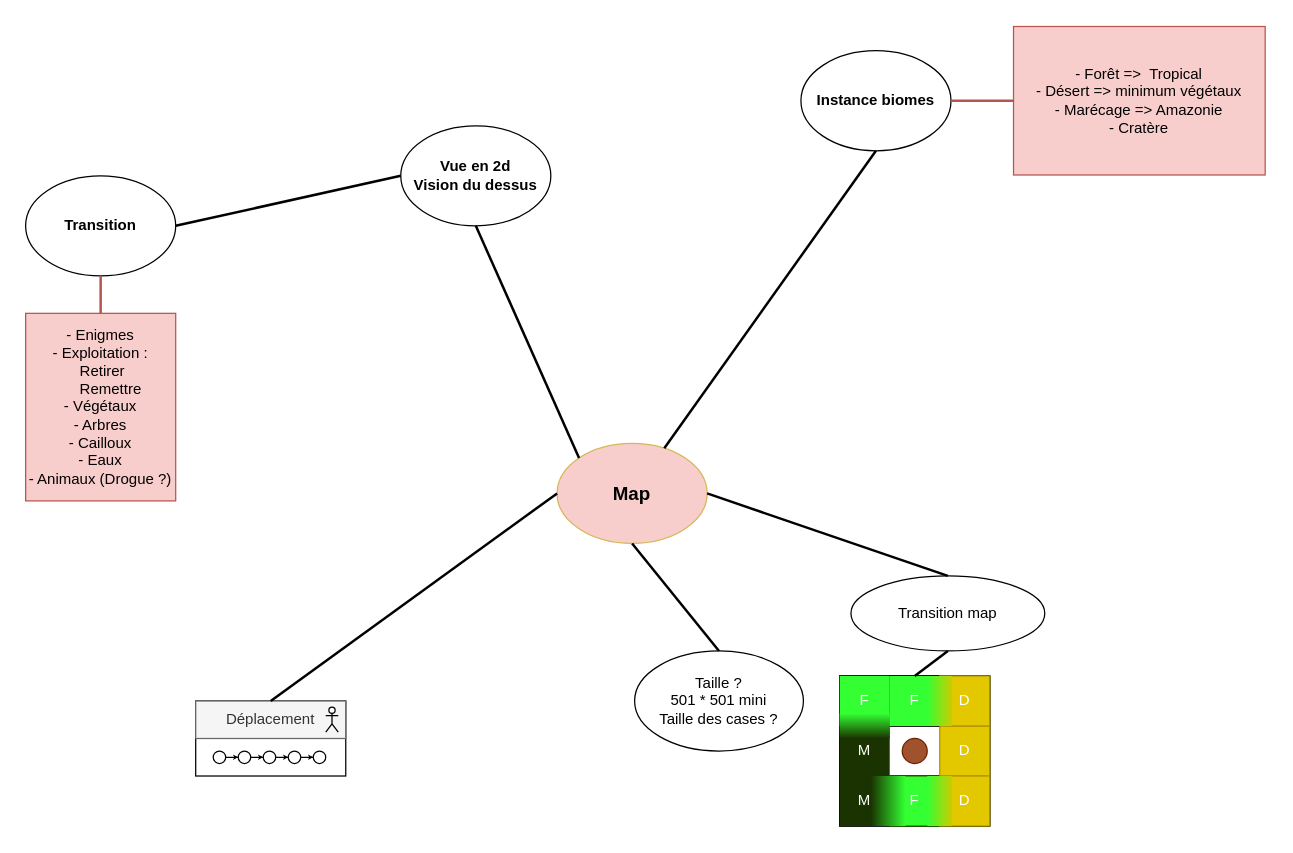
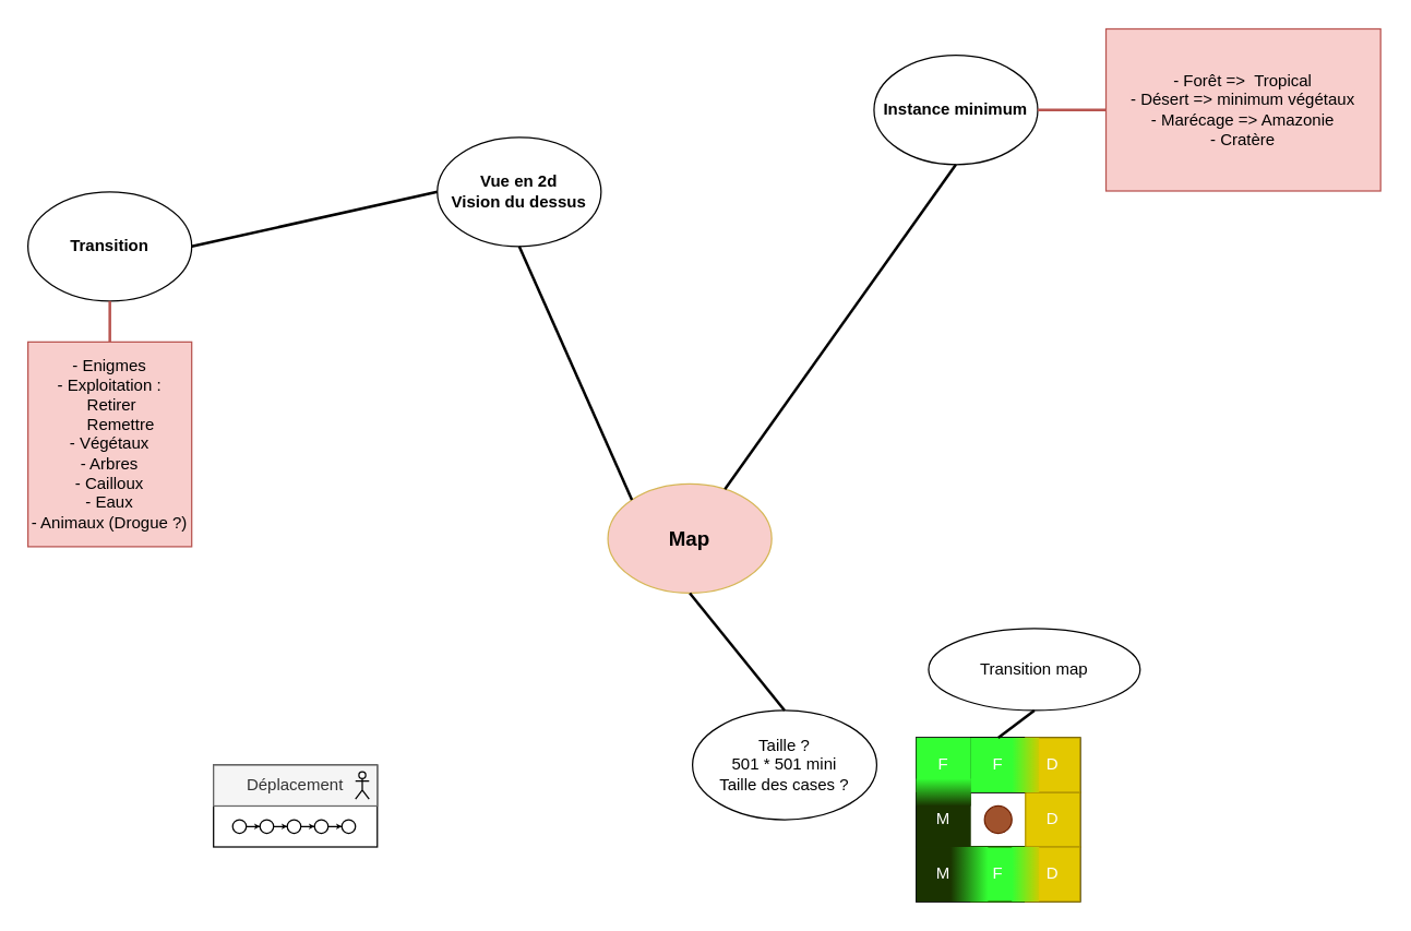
- <mxCell id="45" value="&lt;b&gt;Instance biomes&lt;/b&gt;" style="ellipse;whiteSpace=wrap;html=1;" vertex="1" parent="1"><mxGeometry x="640" y="40" width="120" height="80" as="geometry" /></mxCell>
+ <mxCell id="45" value="&lt;b&gt;Instance minimum&lt;/b&gt;" style="ellipse;whiteSpace=wrap;html=1;" vertex="1" parent="1"><mxGeometry x="640" y="40" width="120" height="80" as="geometry" /></mxCell>
- <mxCell id="43" value="" style="endArrow=none;html=1;strokeWidth=2;entryX=1;entryY=0.5;entryDx=0;entryDy=0;exitX=0.5;exitY=0;exitDx=0;exitDy=0;" edge="1" parent="1" source="23" target="2"><mxGeometry width="50" height="50" relative="1" as="geometry"><mxPoint x="630" y="580" as="sourcePoint" /><mxPoint x="680" y="530" as="targetPoint" /></mxGeometry></mxCell>
- <mxCell id="21" value="" style="endArrow=none;html=1;strokeWidth=2;entryX=0;entryY=0.5;entryDx=0;entryDy=0;exitX=0.5;exitY=0;exitDx=0;exitDy=0;" edge="1" parent="1" source="11" target="2"><mxGeometry width="50" height="50" relative="1" as="geometry"><mxPoint x="280" y="480" as="sourcePoint" /><mxPoint x="330" y="430" as="targetPoint" /></mxGeometry></mxCell>
